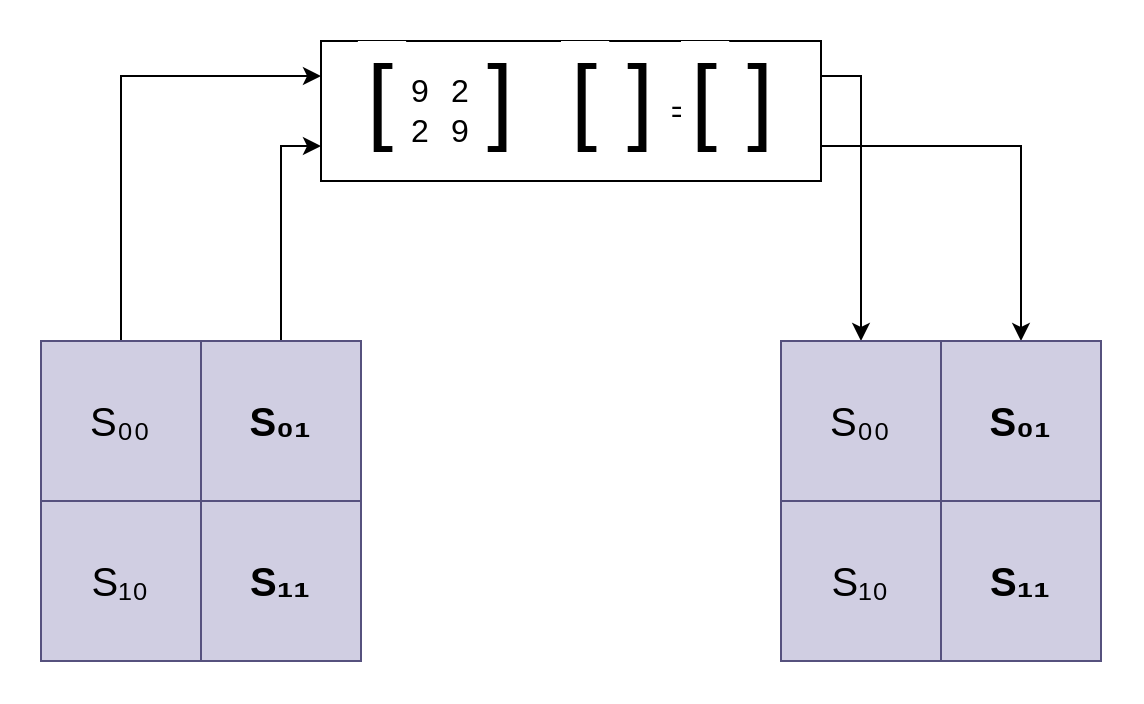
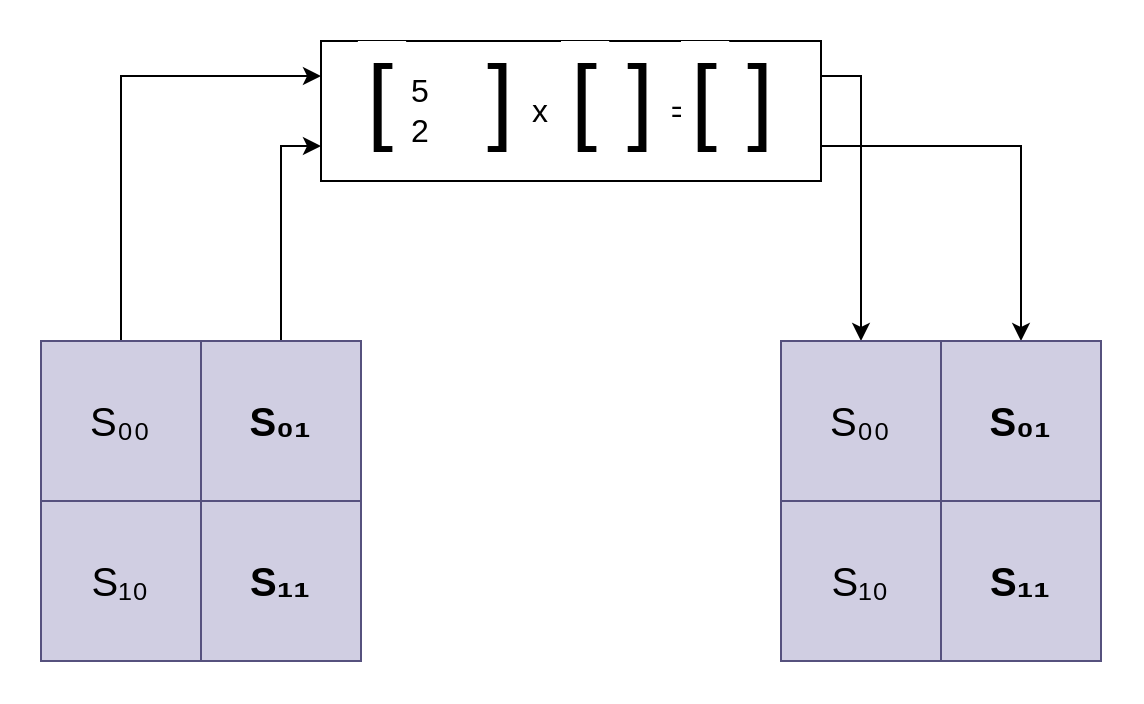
- <mxCell id="18" value="&lt;font style=&quot;font-size: 16px;&quot;&gt;9&lt;br&gt;2&lt;br&gt;&lt;/font&gt;" style="rounded=0;whiteSpace=wrap;html=1;strokeColor=none;fontStyle=0;fillColor=none;" vertex="1" parent="1"><mxGeometry x="200" y="35" width="20" height="40" as="geometry" /></mxCell>
+ <mxCell id="18" value="&lt;font style=&quot;font-size: 16px;&quot;&gt;5&lt;br&gt;2&lt;br&gt;&lt;/font&gt;" style="rounded=0;whiteSpace=wrap;html=1;strokeColor=none;fontStyle=0;fillColor=none;" vertex="1" parent="1"><mxGeometry x="200" y="35" width="20" height="40" as="geometry" /></mxCell>
- <mxCell id="20" value="&lt;font style=&quot;font-size: 16px;&quot;&gt;2&lt;br&gt;9&lt;br&gt;&lt;/font&gt;" style="rounded=0;whiteSpace=wrap;html=1;strokeColor=none;fontStyle=0;fillColor=none;" vertex="1" parent="1"><mxGeometry x="220" y="35" width="20" height="40" as="geometry" /></mxCell>
+ <mxCell id="21" value="&lt;font style=&quot;font-size: 16px;&quot;&gt;x&lt;br&gt;&lt;/font&gt;" style="rounded=0;whiteSpace=wrap;html=1;strokeColor=none;fontStyle=0;fillColor=none;" vertex="1" parent="1"><mxGeometry x="260" y="35" width="20" height="40" as="geometry" /></mxCell>
